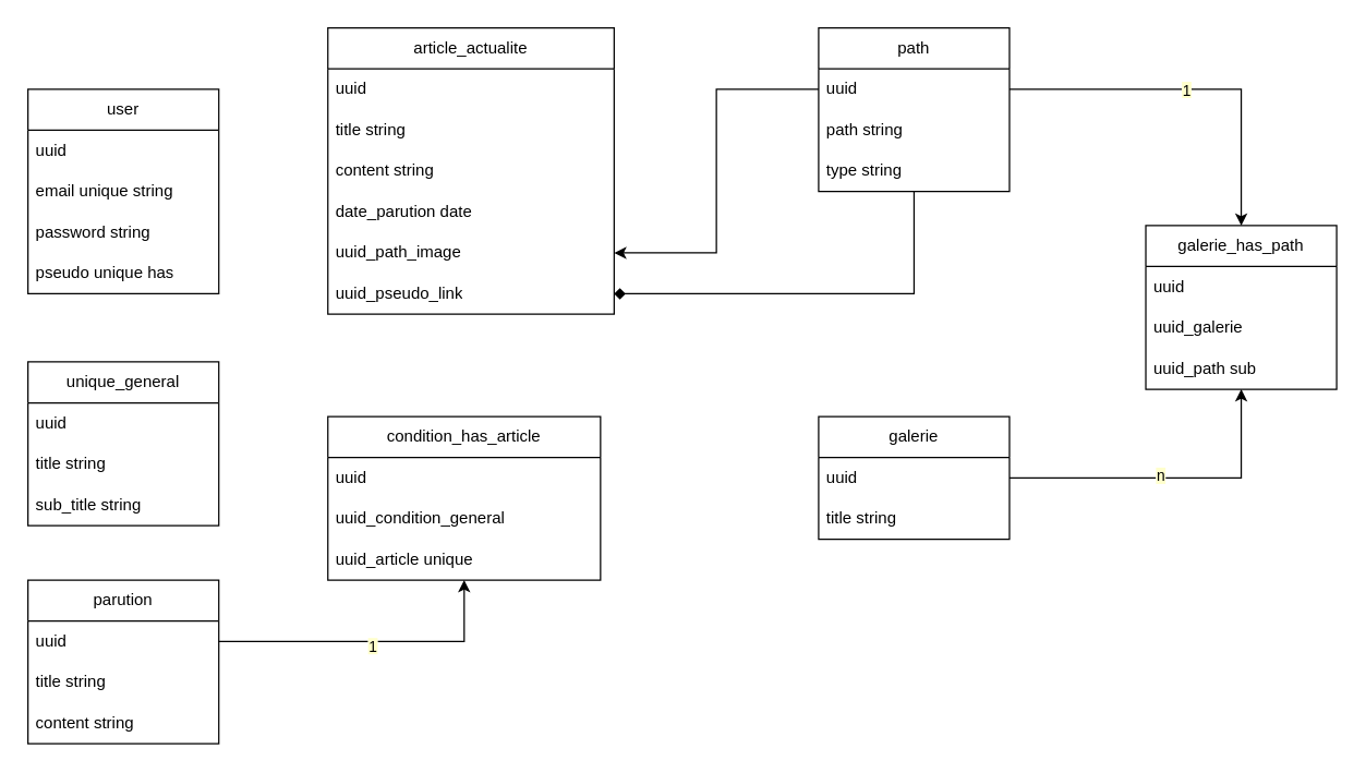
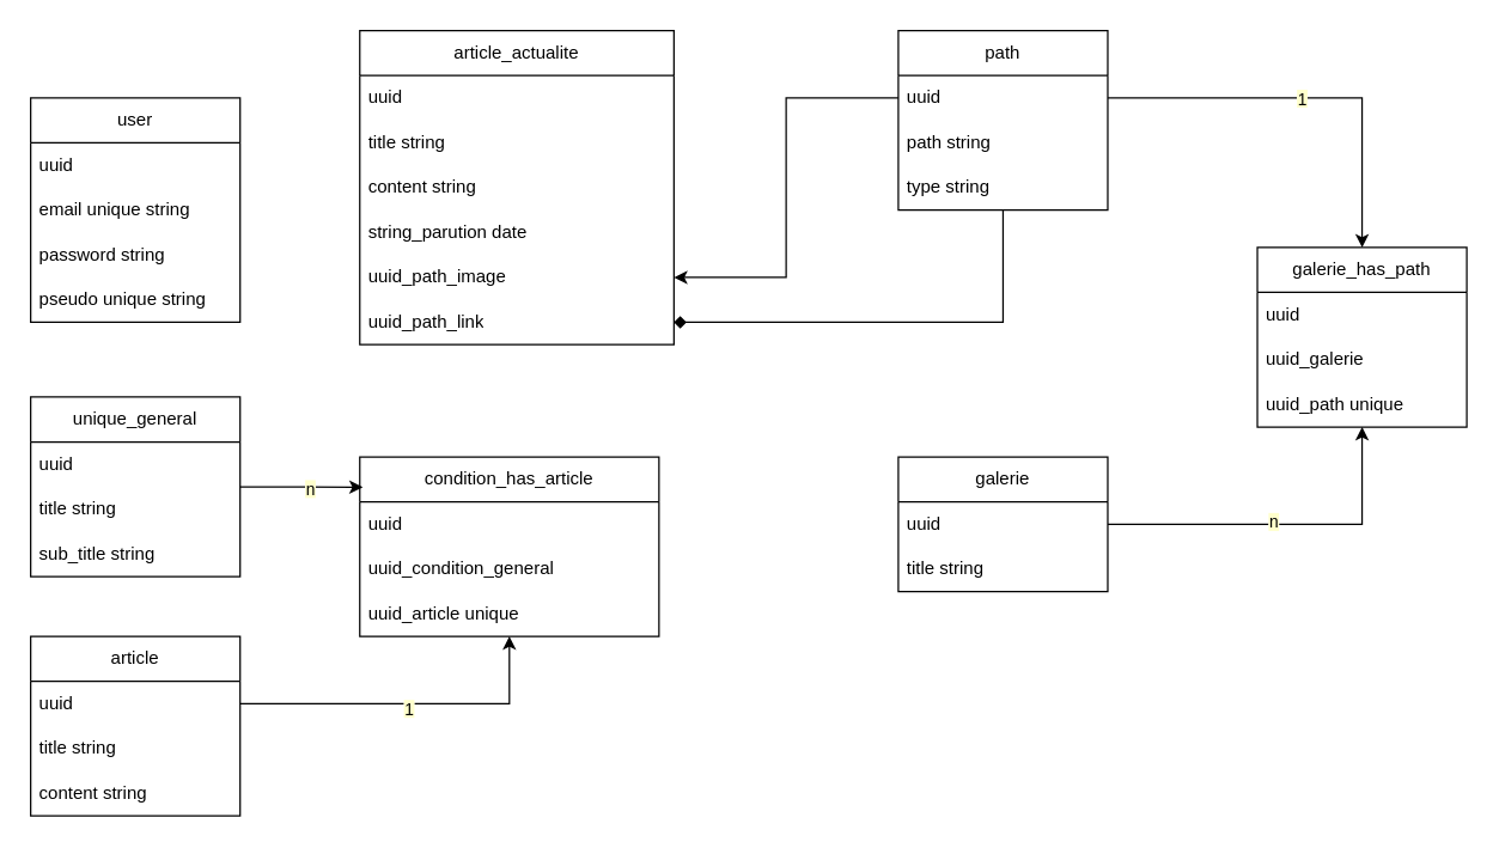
- <mxCell id="20" value="date_parution date" style="text;strokeColor=none;fillColor=none;align=left;verticalAlign=middle;spacingLeft=4;spacingRight=4;overflow=hidden;points=[[0,0.5],[1,0.5]];portConstraint=eastwest;rotatable=0;whiteSpace=wrap;html=1;" vertex="1" parent="16"><mxGeometry y="120" width="210" height="30" as="geometry" /></mxCell>
+ <mxCell id="20" value="string_parution date" style="text;strokeColor=none;fillColor=none;align=left;verticalAlign=middle;spacingLeft=4;spacingRight=4;overflow=hidden;points=[[0,0.5],[1,0.5]];portConstraint=eastwest;rotatable=0;whiteSpace=wrap;html=1;" vertex="1" parent="16"><mxGeometry y="120" width="210" height="30" as="geometry" /></mxCell>
- <mxCell id="6" value="pseudo unique has" style="text;strokeColor=none;fillColor=none;align=left;verticalAlign=middle;spacingLeft=4;spacingRight=4;overflow=hidden;points=[[0,0.5],[1,0.5]];portConstraint=eastwest;rotatable=0;whiteSpace=wrap;html=1;" vertex="1" parent="2"><mxGeometry y="120" width="140" height="30" as="geometry" /></mxCell>
+ <mxCell id="6" value="pseudo unique string" style="text;strokeColor=none;fillColor=none;align=left;verticalAlign=middle;spacingLeft=4;spacingRight=4;overflow=hidden;points=[[0,0.5],[1,0.5]];portConstraint=eastwest;rotatable=0;whiteSpace=wrap;html=1;" vertex="1" parent="2"><mxGeometry y="120" width="140" height="30" as="geometry" /></mxCell>
- <mxCell id="22" value="uuid_pseudo_link" style="text;strokeColor=none;fillColor=none;align=left;verticalAlign=middle;spacingLeft=4;spacingRight=4;overflow=hidden;points=[[0,0.5],[1,0.5]];portConstraint=eastwest;rotatable=0;whiteSpace=wrap;html=1;" vertex="1" parent="16"><mxGeometry y="180" width="210" height="30" as="geometry" /></mxCell>
+ <mxCell id="22" value="uuid_path_link" style="text;strokeColor=none;fillColor=none;align=left;verticalAlign=middle;spacingLeft=4;spacingRight=4;overflow=hidden;points=[[0,0.5],[1,0.5]];portConstraint=eastwest;rotatable=0;whiteSpace=wrap;html=1;" vertex="1" parent="16"><mxGeometry y="180" width="210" height="30" as="geometry" /></mxCell>
- <mxCell id="42" value="uuid_path sub" style="text;strokeColor=none;fillColor=none;align=left;verticalAlign=middle;spacingLeft=4;spacingRight=4;overflow=hidden;points=[[0,0.5],[1,0.5]];portConstraint=eastwest;rotatable=0;whiteSpace=wrap;html=1;" vertex="1" parent="39"><mxGeometry y="90" width="140" height="30" as="geometry" /></mxCell>
+ <mxCell id="42" value="uuid_path unique" style="text;strokeColor=none;fillColor=none;align=left;verticalAlign=middle;spacingLeft=4;spacingRight=4;overflow=hidden;points=[[0,0.5],[1,0.5]];portConstraint=eastwest;rotatable=0;whiteSpace=wrap;html=1;" vertex="1" parent="39"><mxGeometry y="90" width="140" height="30" as="geometry" /></mxCell>
+ <mxCell id="31" style="edgeStyle=orthogonalEdgeStyle;rounded=0;orthogonalLoop=1;jettySize=auto;html=1;entryX=0.01;entryY=0.169;entryDx=0;entryDy=0;entryPerimeter=0;" edge="1" parent="1" source="7" target="27"><mxGeometry relative="1" as="geometry" /></mxCell>
+ <mxCell id="32" value="&lt;span style=&quot;background-color: rgb(255, 255, 204);&quot;&gt;n&lt;/span&gt;" style="edgeLabel;html=1;align=center;verticalAlign=middle;resizable=0;points=[];" vertex="1" connectable="0" parent="31"><mxGeometry x="0.508" y="-1" relative="1" as="geometry"><mxPoint x="-15" as="offset" /></mxGeometry></mxCell>
- <mxCell id="23" value="parution" style="swimlane;fontStyle=0;childLayout=stackLayout;horizontal=1;startSize=30;horizontalStack=0;resizeParent=1;resizeParentMax=0;resizeLast=0;collapsible=1;marginBottom=0;whiteSpace=wrap;html=1;" vertex="1" parent="1"><mxGeometry x="20" y="425" width="140" height="120" as="geometry" /></mxCell>
+ <mxCell id="23" value="article" style="swimlane;fontStyle=0;childLayout=stackLayout;horizontal=1;startSize=30;horizontalStack=0;resizeParent=1;resizeParentMax=0;resizeLast=0;collapsible=1;marginBottom=0;whiteSpace=wrap;html=1;" vertex="1" parent="1"><mxGeometry x="20" y="425" width="140" height="120" as="geometry" /></mxCell>
